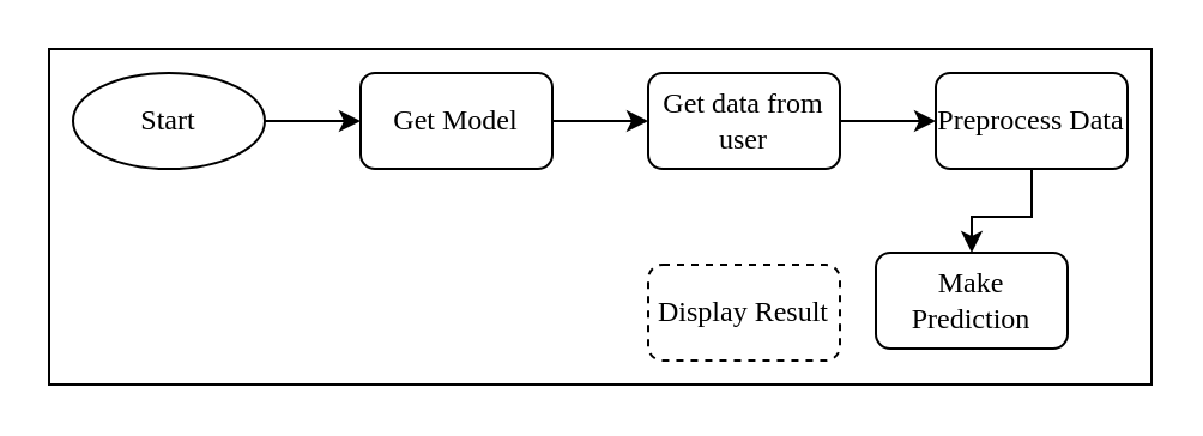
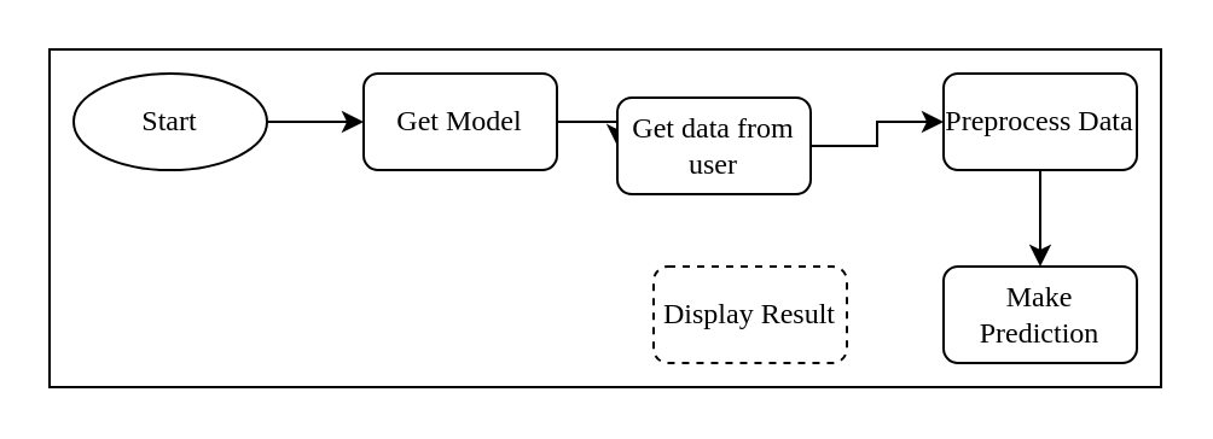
- <mxCell id="8" value="Get data from user" style="rounded=1;whiteSpace=wrap;html=1;fontFamily=Times New Roman;" vertex="1" parent="1"><mxGeometry x="270" y="30" width="80" height="40" as="geometry" /></mxCell>
+ <mxCell id="8" value="Get data from user" style="rounded=1;whiteSpace=wrap;html=1;fontFamily=Times New Roman;" vertex="1" parent="1"><mxGeometry x="255" y="40" width="80" height="40" as="geometry" /></mxCell>
- <mxCell id="11" value="Make Prediction" style="rounded=1;whiteSpace=wrap;html=1;fontFamily=Times New Roman;" vertex="1" parent="1"><mxGeometry x="365" y="105" width="80" height="40" as="geometry" /></mxCell>
+ <mxCell id="11" value="Make Prediction" style="rounded=1;whiteSpace=wrap;html=1;fontFamily=Times New Roman;" vertex="1" parent="1"><mxGeometry x="390" y="110" width="80" height="40" as="geometry" /></mxCell>
